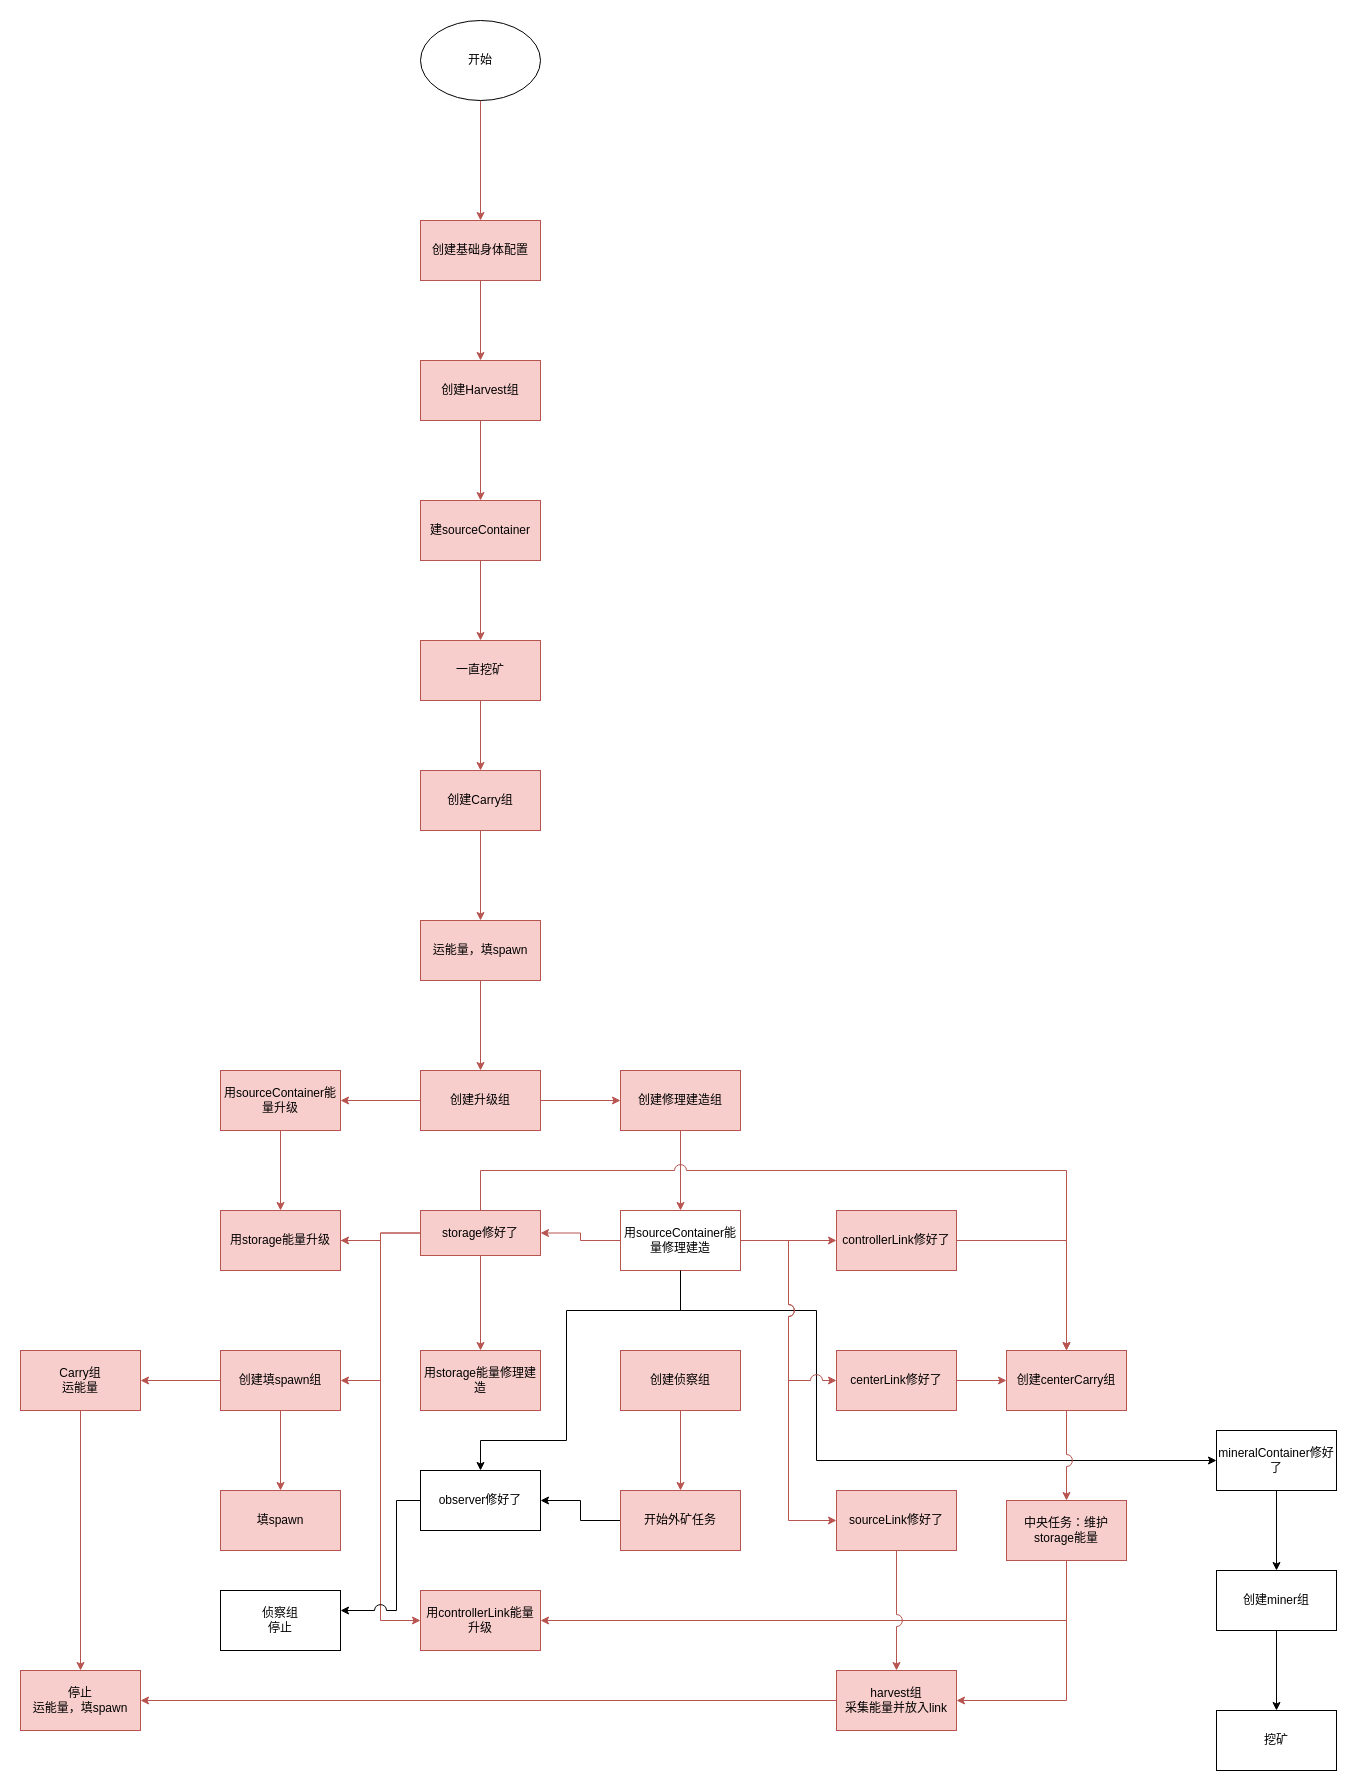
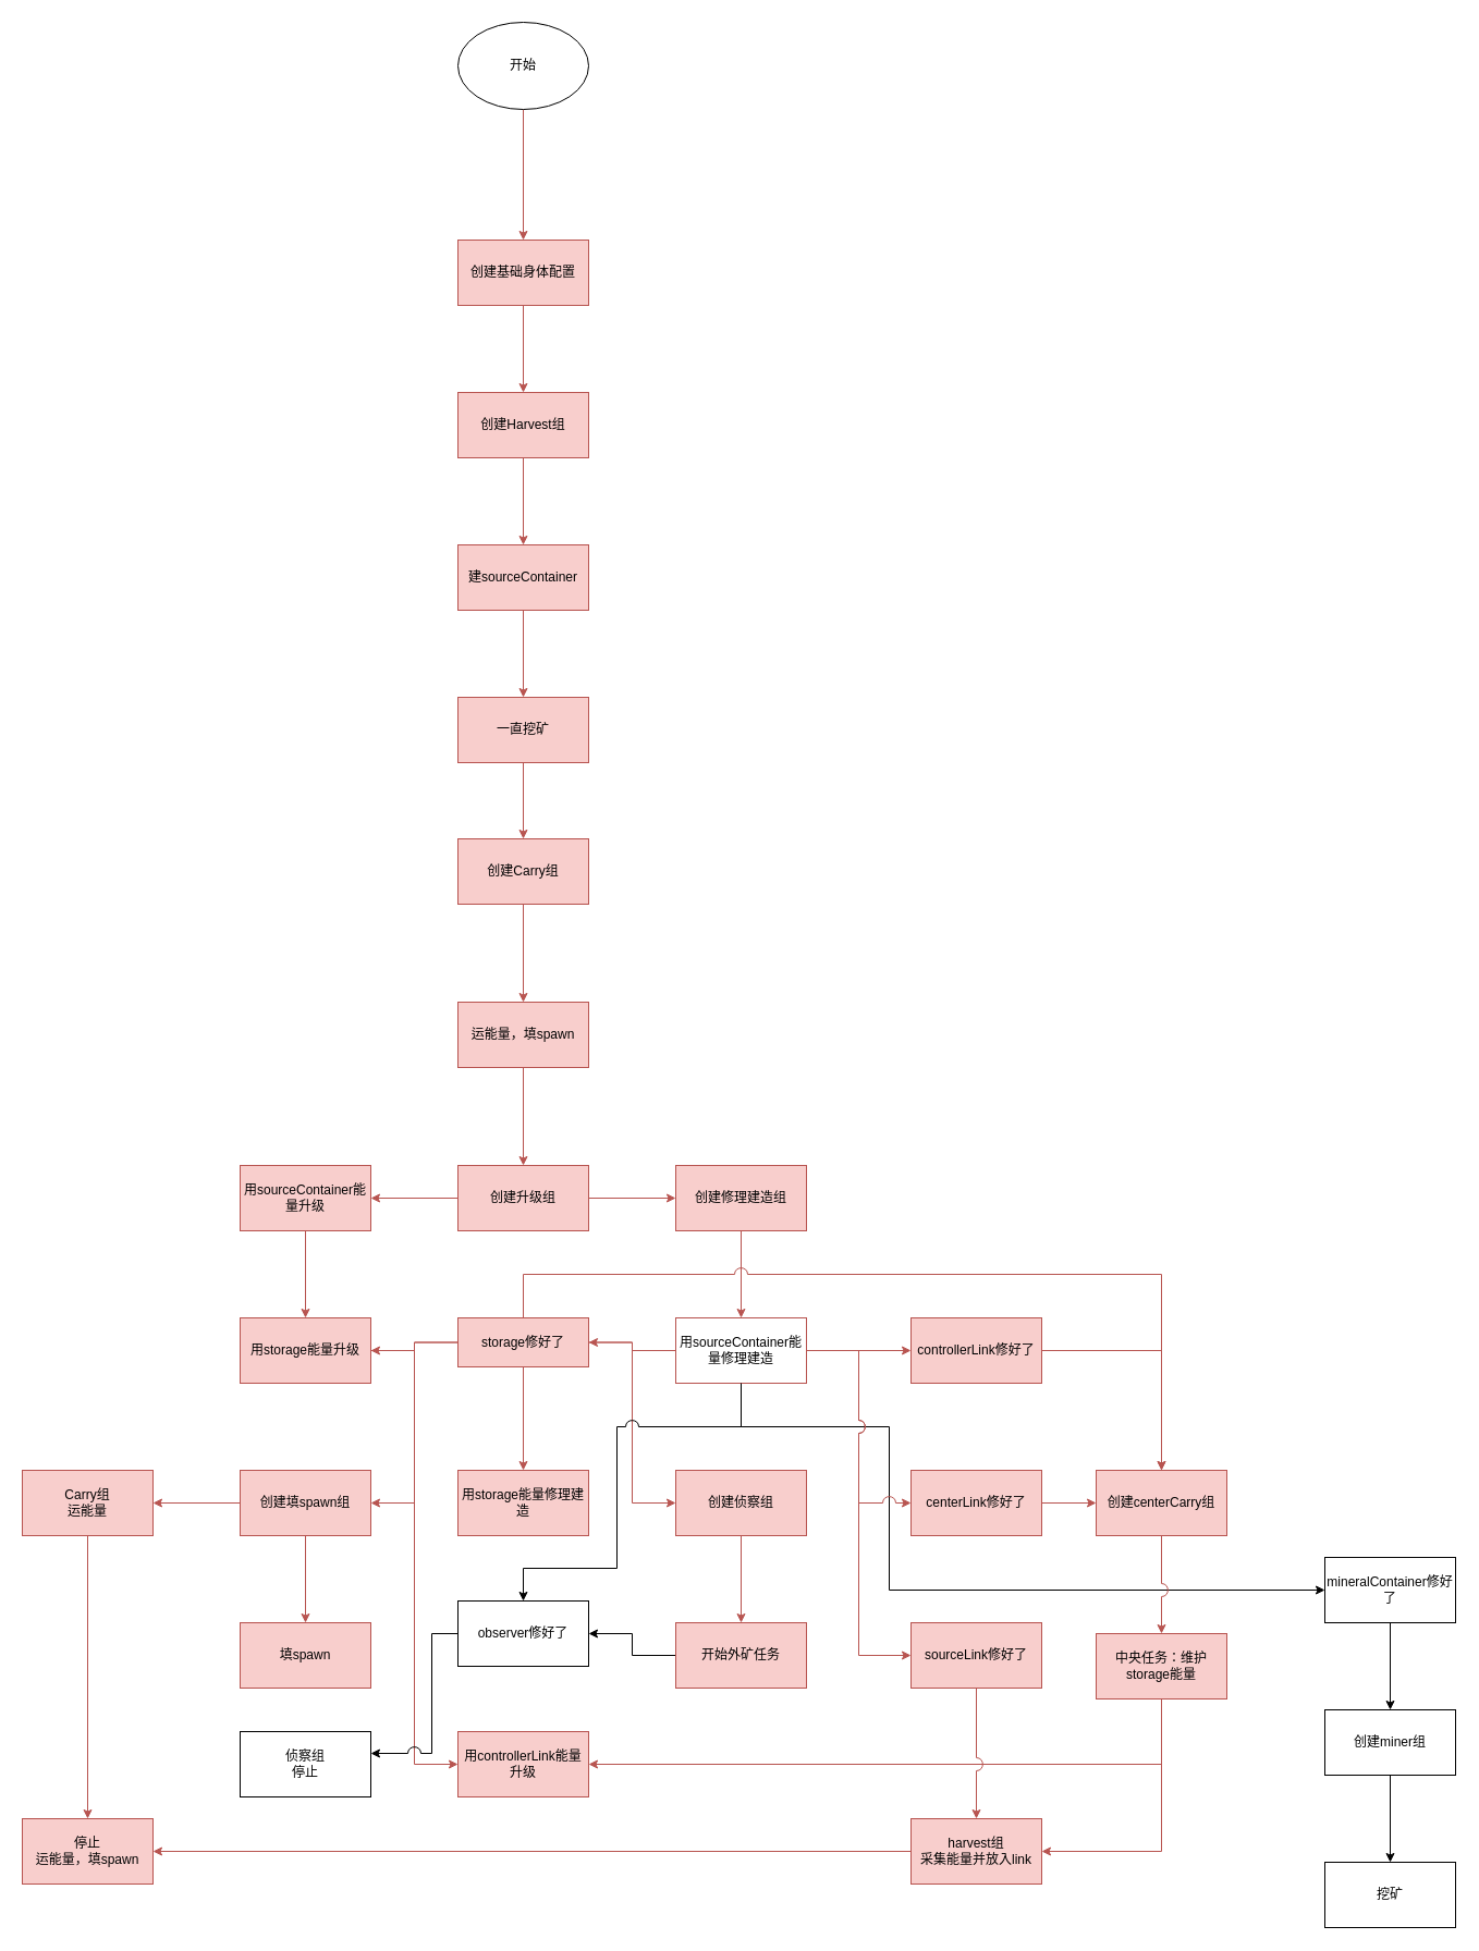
+ <mxCell id="39" style="edgeStyle=orthogonalEdgeStyle;rounded=0;orthogonalLoop=1;jettySize=auto;html=1;entryX=0;entryY=0.5;entryDx=0;entryDy=0;fillColor=#f8cecc;strokeColor=#b85450;" parent="4" source="25" target="38" edge="1"><mxGeometry relative="1" as="geometry" /></mxCell>
